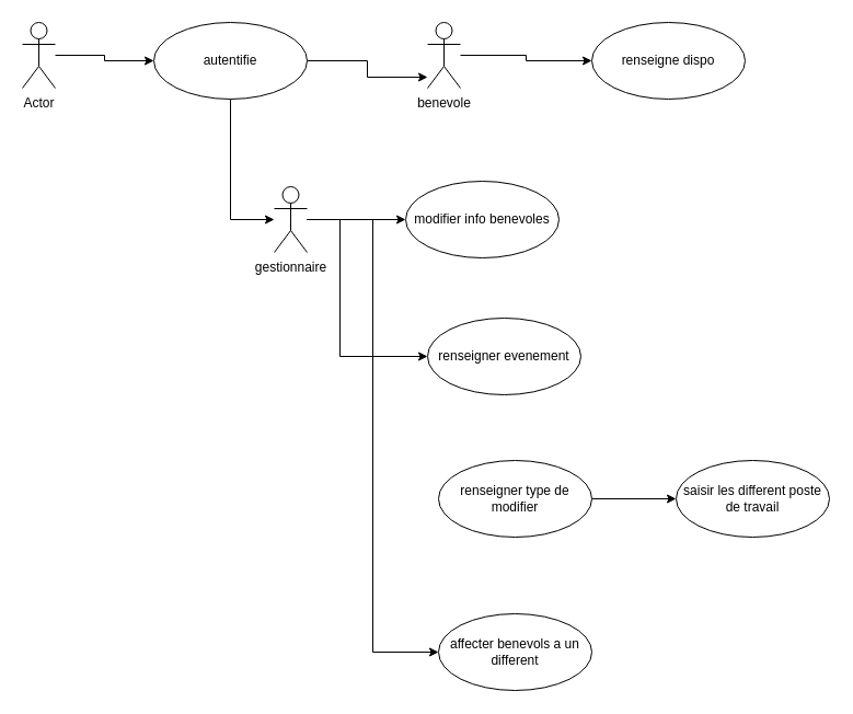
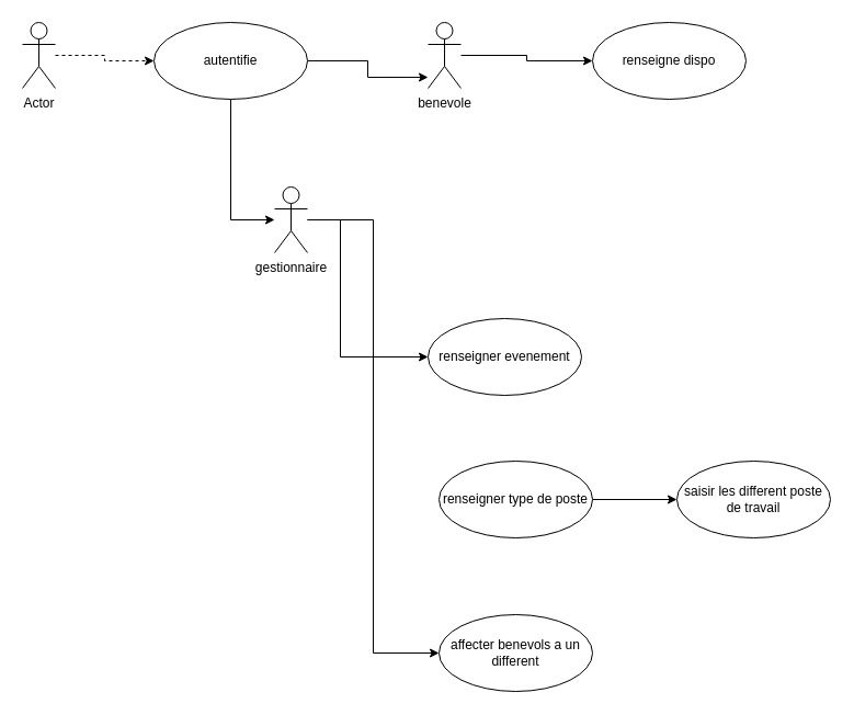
- <mxCell id="2" style="edgeStyle=orthogonalEdgeStyle;rounded=0;orthogonalLoop=1;jettySize=auto;html=1;entryX=0;entryY=0.5;entryDx=0;entryDy=0;" parent="1" source="3" target="6" edge="1"><mxGeometry relative="1" as="geometry" /></mxCell>
+ <mxCell id="2" style="edgeStyle=orthogonalEdgeStyle;rounded=0;orthogonalLoop=1;jettySize=auto;html=1;entryX=0;entryY=0.5;entryDx=0;entryDy=0;dashed=1;" parent="1" source="3" target="6" edge="1"><mxGeometry relative="1" as="geometry" /></mxCell>
- <mxCell id="11" style="edgeStyle=orthogonalEdgeStyle;rounded=0;orthogonalLoop=1;jettySize=auto;html=1;entryX=0;entryY=0.5;entryDx=0;entryDy=0;" edge="1" parent="1" source="14" target="10"><mxGeometry relative="1" as="geometry" /></mxCell>
- <mxCell id="10" value="modifier info benevoles" style="ellipse;whiteSpace=wrap;html=1;" parent="1" vertex="1"><mxGeometry x="370" y="165" width="140" height="70" as="geometry" /></mxCell>
- <mxCell id="17" value="renseigner type de modifier" style="ellipse;whiteSpace=wrap;html=1;" vertex="1" parent="1"><mxGeometry x="400" y="420" width="140" height="70" as="geometry" /></mxCell>
+ <mxCell id="17" value="renseigner type de poste" style="ellipse;whiteSpace=wrap;html=1;" vertex="1" parent="1"><mxGeometry x="400" y="420" width="140" height="70" as="geometry" /></mxCell>
